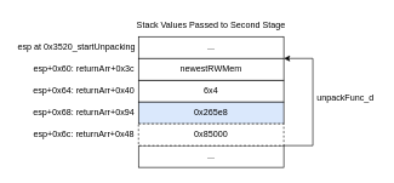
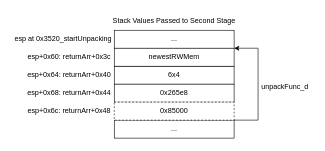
- <mxCell id="15" value="unpackFunc_d" style="text;html=1;strokeColor=none;fillColor=none;align=center;verticalAlign=middle;whiteSpace=wrap;rounded=0;" vertex="1" parent="1"><mxGeometry x="430" y="120" width="90" height="30" as="geometry" /></mxCell>
+ <mxCell id="15" value="unpackFunc_d" style="text;html=1;strokeColor=none;fillColor=none;align=center;verticalAlign=middle;whiteSpace=wrap;rounded=0;" vertex="1" parent="1"><mxGeometry x="430" y="130" width="90" height="30" as="geometry" /></mxCell>
- <mxCell id="11" value="esp+0x68: returnArr+0x94" style="text;html=1;strokeColor=none;fillColor=none;align=center;verticalAlign=middle;whiteSpace=wrap;rounded=0;" vertex="1" parent="1"><mxGeometry x="40" y="140" width="150" height="30" as="geometry" /></mxCell>
+ <mxCell id="11" value="esp+0x68: returnArr+0x44" style="text;html=1;strokeColor=none;fillColor=none;align=center;verticalAlign=middle;whiteSpace=wrap;rounded=0;" vertex="1" parent="1"><mxGeometry x="40" y="140" width="150" height="30" as="geometry" /></mxCell>
- <mxCell id="7" value="0x265e8" style="rounded=0;whiteSpace=wrap;html=1;container=0;fillColor=#dae8fc;" vertex="1" parent="1"><mxGeometry x="190" y="140" width="200" height="30" as="geometry" /></mxCell>
+ <mxCell id="7" value="0x265e8" style="rounded=0;whiteSpace=wrap;html=1;container=0;" vertex="1" parent="1"><mxGeometry x="190" y="140" width="200" height="30" as="geometry" /></mxCell>
